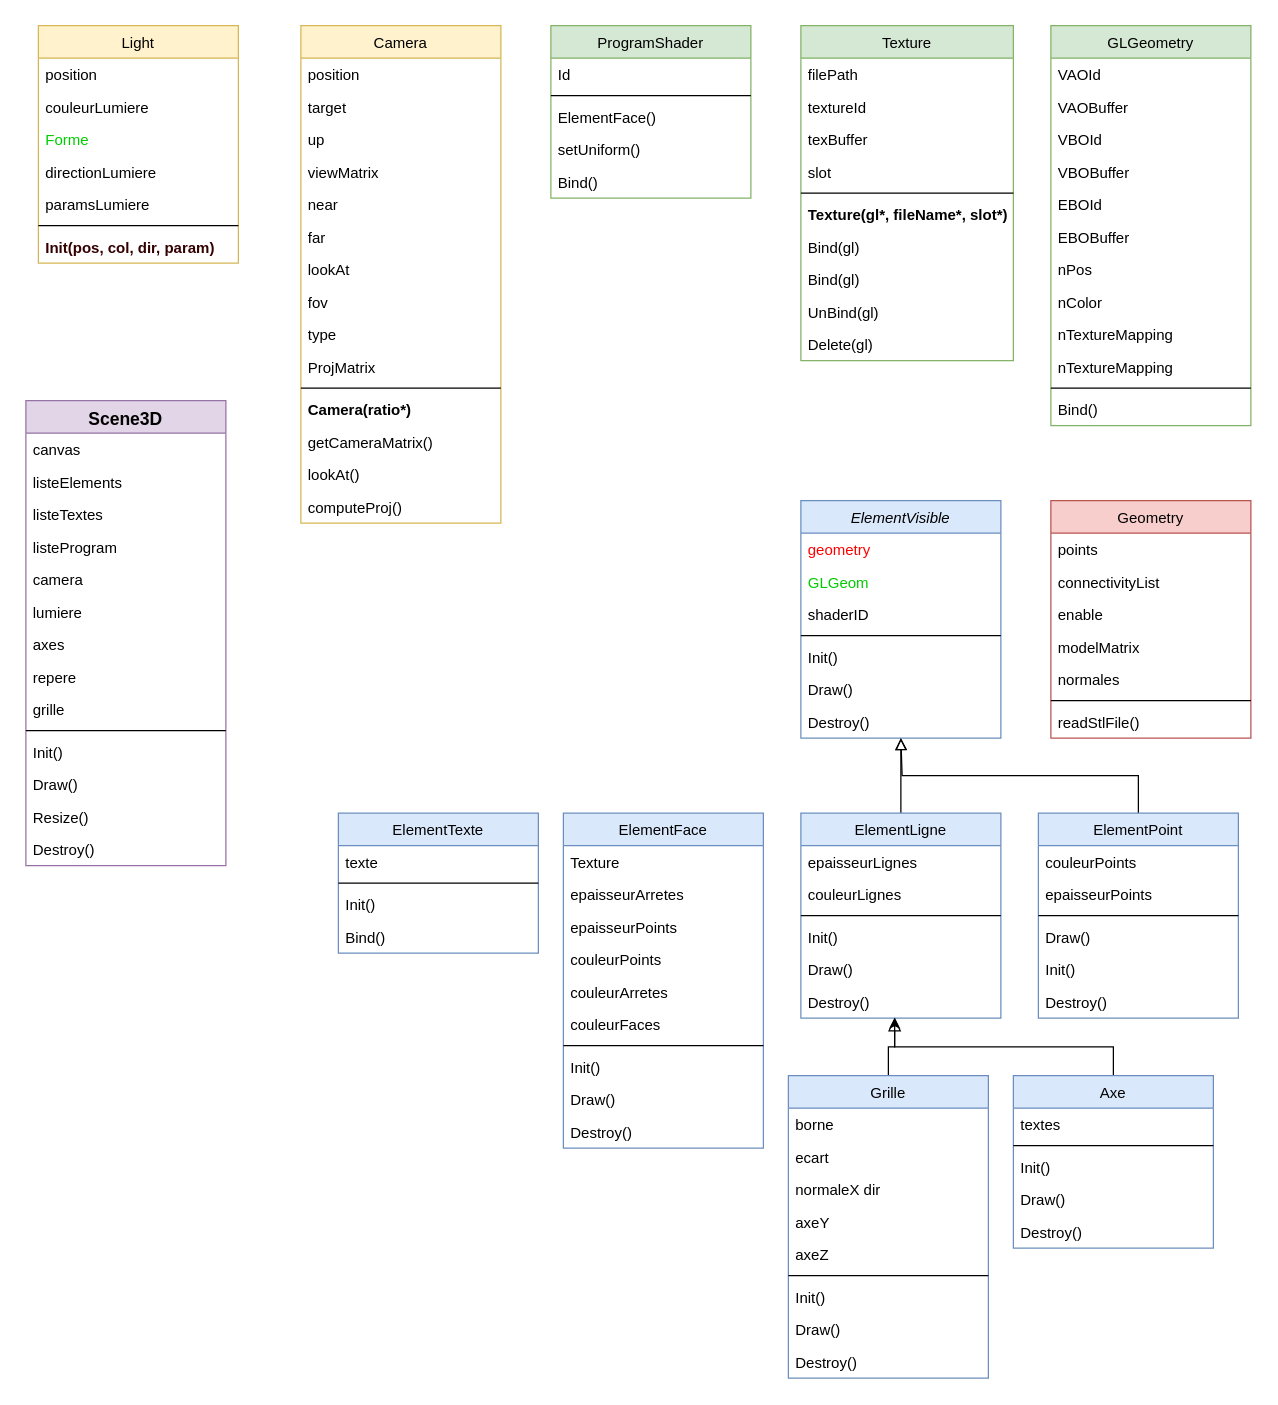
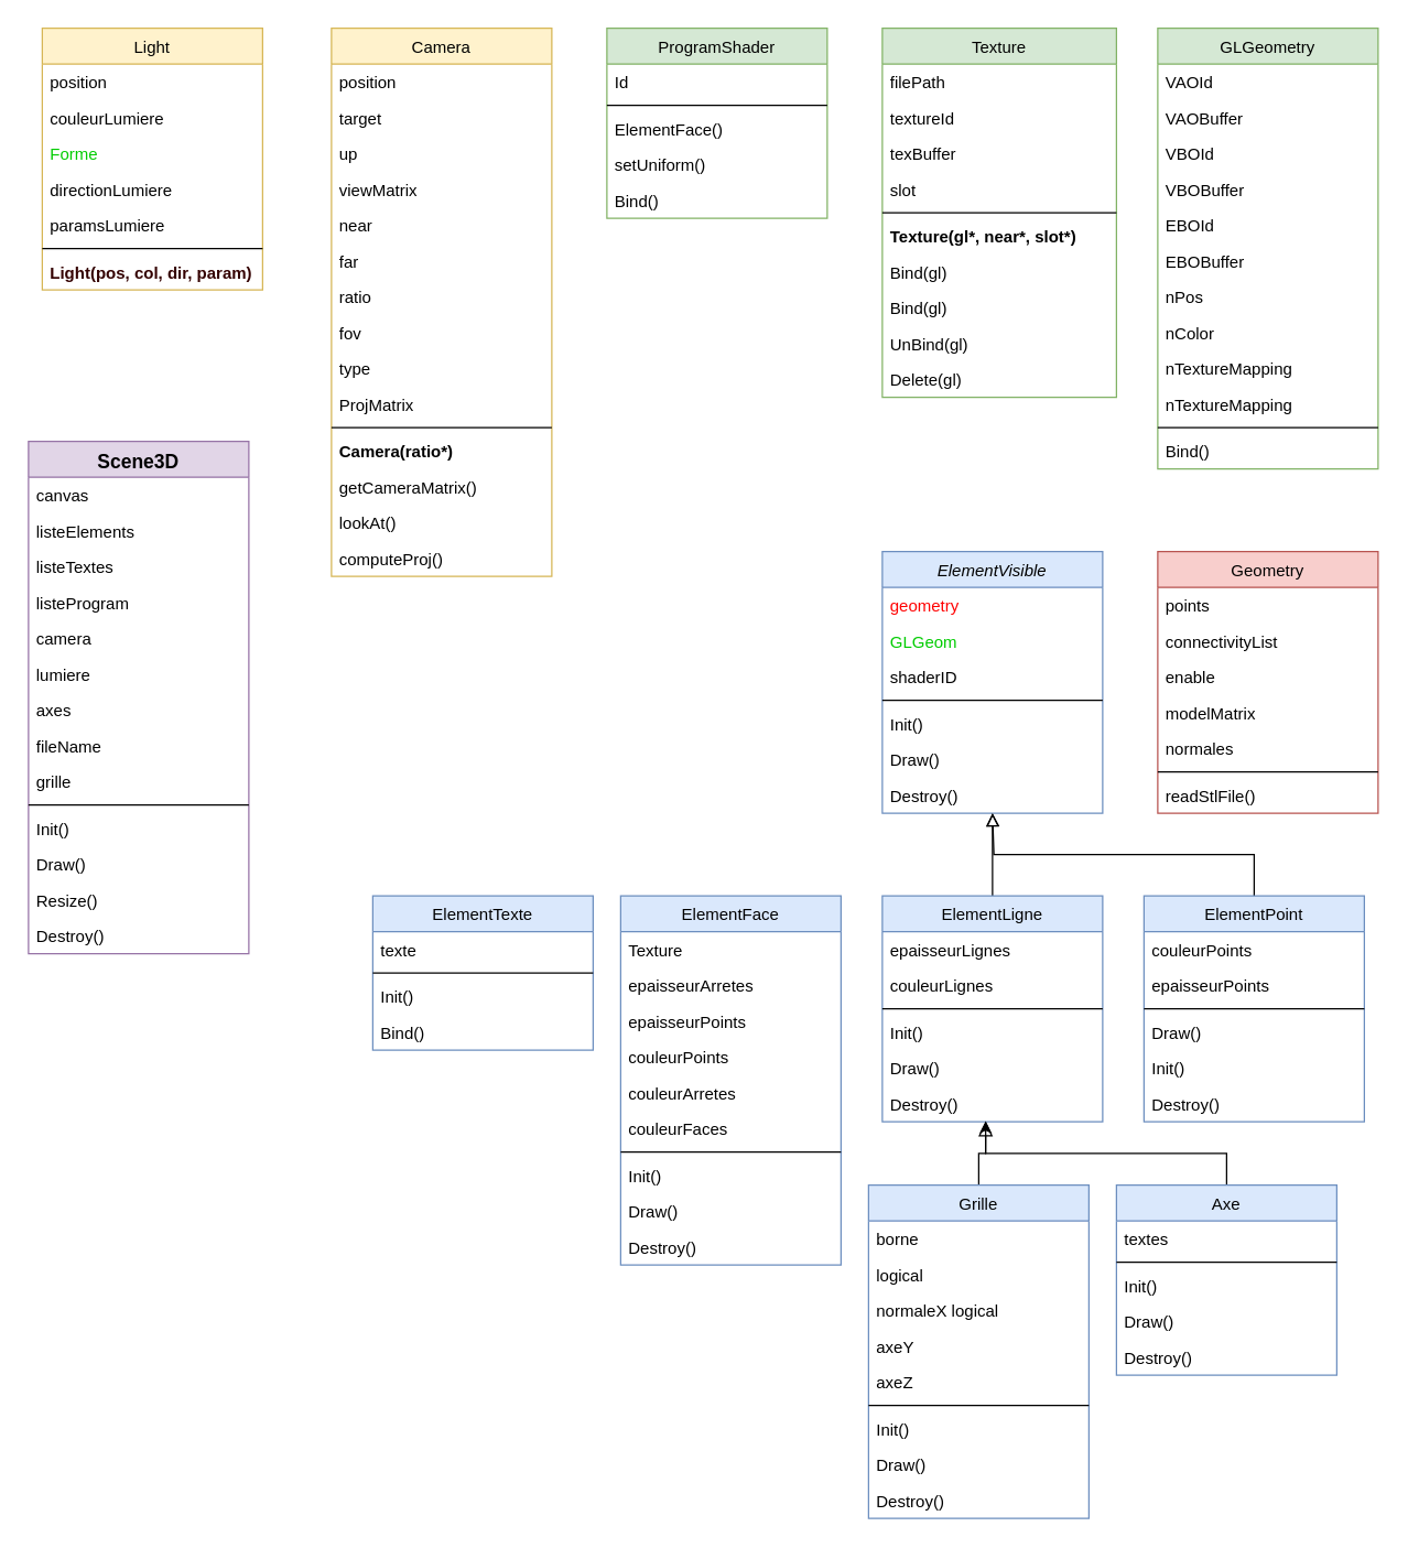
- <mxCell id="93" value="Texture(gl*, fileName*, slot*)" style="text;align=left;verticalAlign=top;spacingLeft=4;spacingRight=4;overflow=hidden;rotatable=0;points=[[0,0.5],[1,0.5]];portConstraint=eastwest;rounded=0;shadow=0;html=0;fontStyle=1" vertex="1" parent="87"><mxGeometry y="138" width="170" height="26" as="geometry" /></mxCell>
+ <mxCell id="93" value="Texture(gl*, near*, slot*)" style="text;align=left;verticalAlign=top;spacingLeft=4;spacingRight=4;overflow=hidden;rotatable=0;points=[[0,0.5],[1,0.5]];portConstraint=eastwest;rounded=0;shadow=0;html=0;fontStyle=1" vertex="1" parent="87"><mxGeometry y="138" width="170" height="26" as="geometry" /></mxCell>
- <mxCell id="53" value="Init(pos, col, dir, param)" style="text;align=left;verticalAlign=top;spacingLeft=4;spacingRight=4;overflow=hidden;rotatable=0;points=[[0,0.5],[1,0.5]];portConstraint=eastwest;rounded=0;shadow=0;html=0;fontStyle=1;fontColor=#330000;" vertex="1" parent="46"><mxGeometry y="164" width="160" height="26" as="geometry" /></mxCell>
+ <mxCell id="53" value="Light(pos, col, dir, param)" style="text;align=left;verticalAlign=top;spacingLeft=4;spacingRight=4;overflow=hidden;rotatable=0;points=[[0,0.5],[1,0.5]];portConstraint=eastwest;rounded=0;shadow=0;html=0;fontStyle=1;fontColor=#330000;" vertex="1" parent="46"><mxGeometry y="164" width="160" height="26" as="geometry" /></mxCell>
- <mxCell id="72" value="lookAt" style="text;align=left;verticalAlign=top;spacingLeft=4;spacingRight=4;overflow=hidden;rotatable=0;points=[[0,0.5],[1,0.5]];portConstraint=eastwest;rounded=0;shadow=0;html=0;" parent="65" vertex="1"><mxGeometry y="182" width="160" height="26" as="geometry" /></mxCell>
+ <mxCell id="72" value="ratio" style="text;align=left;verticalAlign=top;spacingLeft=4;spacingRight=4;overflow=hidden;rotatable=0;points=[[0,0.5],[1,0.5]];portConstraint=eastwest;rounded=0;shadow=0;html=0;" parent="65" vertex="1"><mxGeometry y="182" width="160" height="26" as="geometry" /></mxCell>
- <mxCell id="31" value="repere" style="text;align=left;verticalAlign=top;spacingLeft=4;spacingRight=4;overflow=hidden;rotatable=0;points=[[0,0.5],[1,0.5]];portConstraint=eastwest;rounded=0;shadow=0;html=0;" parent="23" vertex="1"><mxGeometry y="208" width="160" height="26" as="geometry" /></mxCell>
+ <mxCell id="31" value="fileName" style="text;align=left;verticalAlign=top;spacingLeft=4;spacingRight=4;overflow=hidden;rotatable=0;points=[[0,0.5],[1,0.5]];portConstraint=eastwest;rounded=0;shadow=0;html=0;" parent="23" vertex="1"><mxGeometry y="208" width="160" height="26" as="geometry" /></mxCell>
- <mxCell id="57" value="ecart" style="text;align=left;verticalAlign=top;spacingLeft=4;spacingRight=4;overflow=hidden;rotatable=0;points=[[0,0.5],[1,0.5]];portConstraint=eastwest;rounded=0;shadow=0;html=0;" parent="55" vertex="1"><mxGeometry y="52" width="160" height="26" as="geometry" /></mxCell>
+ <mxCell id="57" value="logical" style="text;align=left;verticalAlign=top;spacingLeft=4;spacingRight=4;overflow=hidden;rotatable=0;points=[[0,0.5],[1,0.5]];portConstraint=eastwest;rounded=0;shadow=0;html=0;" parent="55" vertex="1"><mxGeometry y="52" width="160" height="26" as="geometry" /></mxCell>
- <mxCell id="58" value="normaleX dir" style="text;align=left;verticalAlign=top;spacingLeft=4;spacingRight=4;overflow=hidden;rotatable=0;points=[[0,0.5],[1,0.5]];portConstraint=eastwest;rounded=0;shadow=0;html=0;" parent="55" vertex="1"><mxGeometry y="78" width="160" height="26" as="geometry" /></mxCell>
+ <mxCell id="58" value="normaleX logical" style="text;align=left;verticalAlign=top;spacingLeft=4;spacingRight=4;overflow=hidden;rotatable=0;points=[[0,0.5],[1,0.5]];portConstraint=eastwest;rounded=0;shadow=0;html=0;" parent="55" vertex="1"><mxGeometry y="78" width="160" height="26" as="geometry" /></mxCell>
